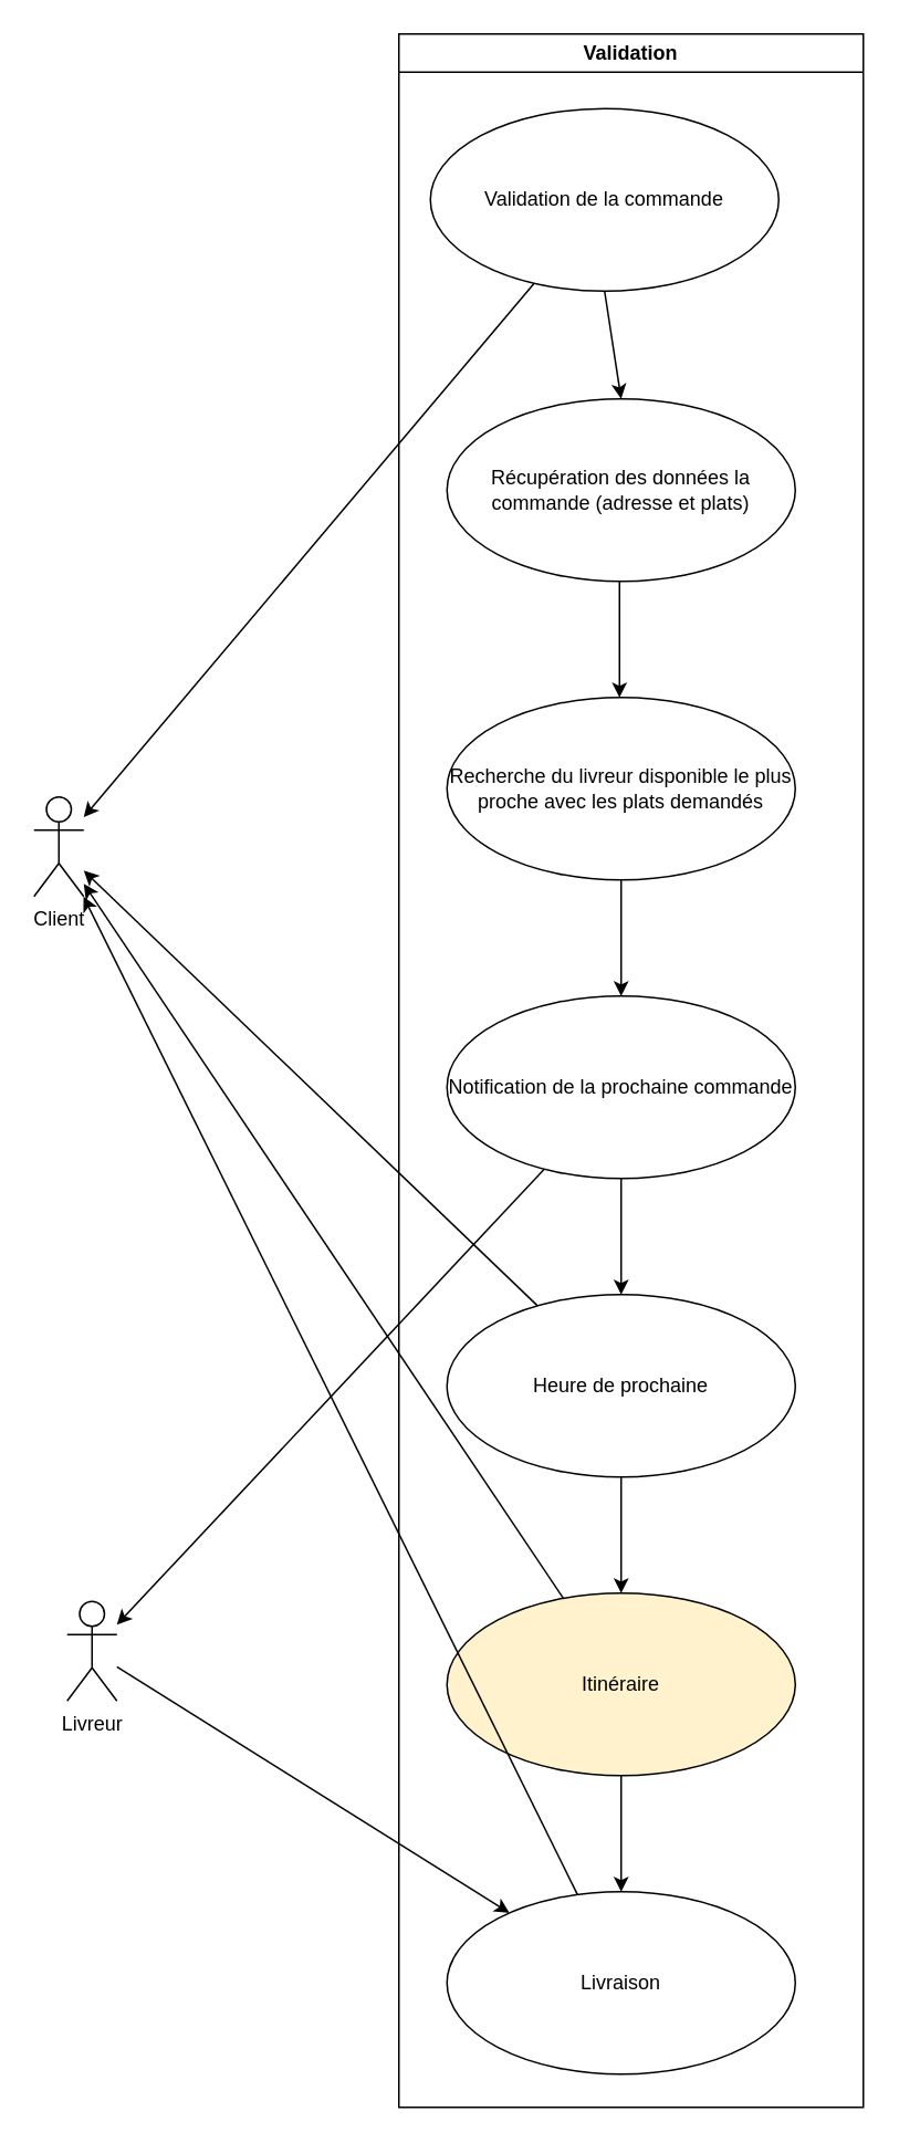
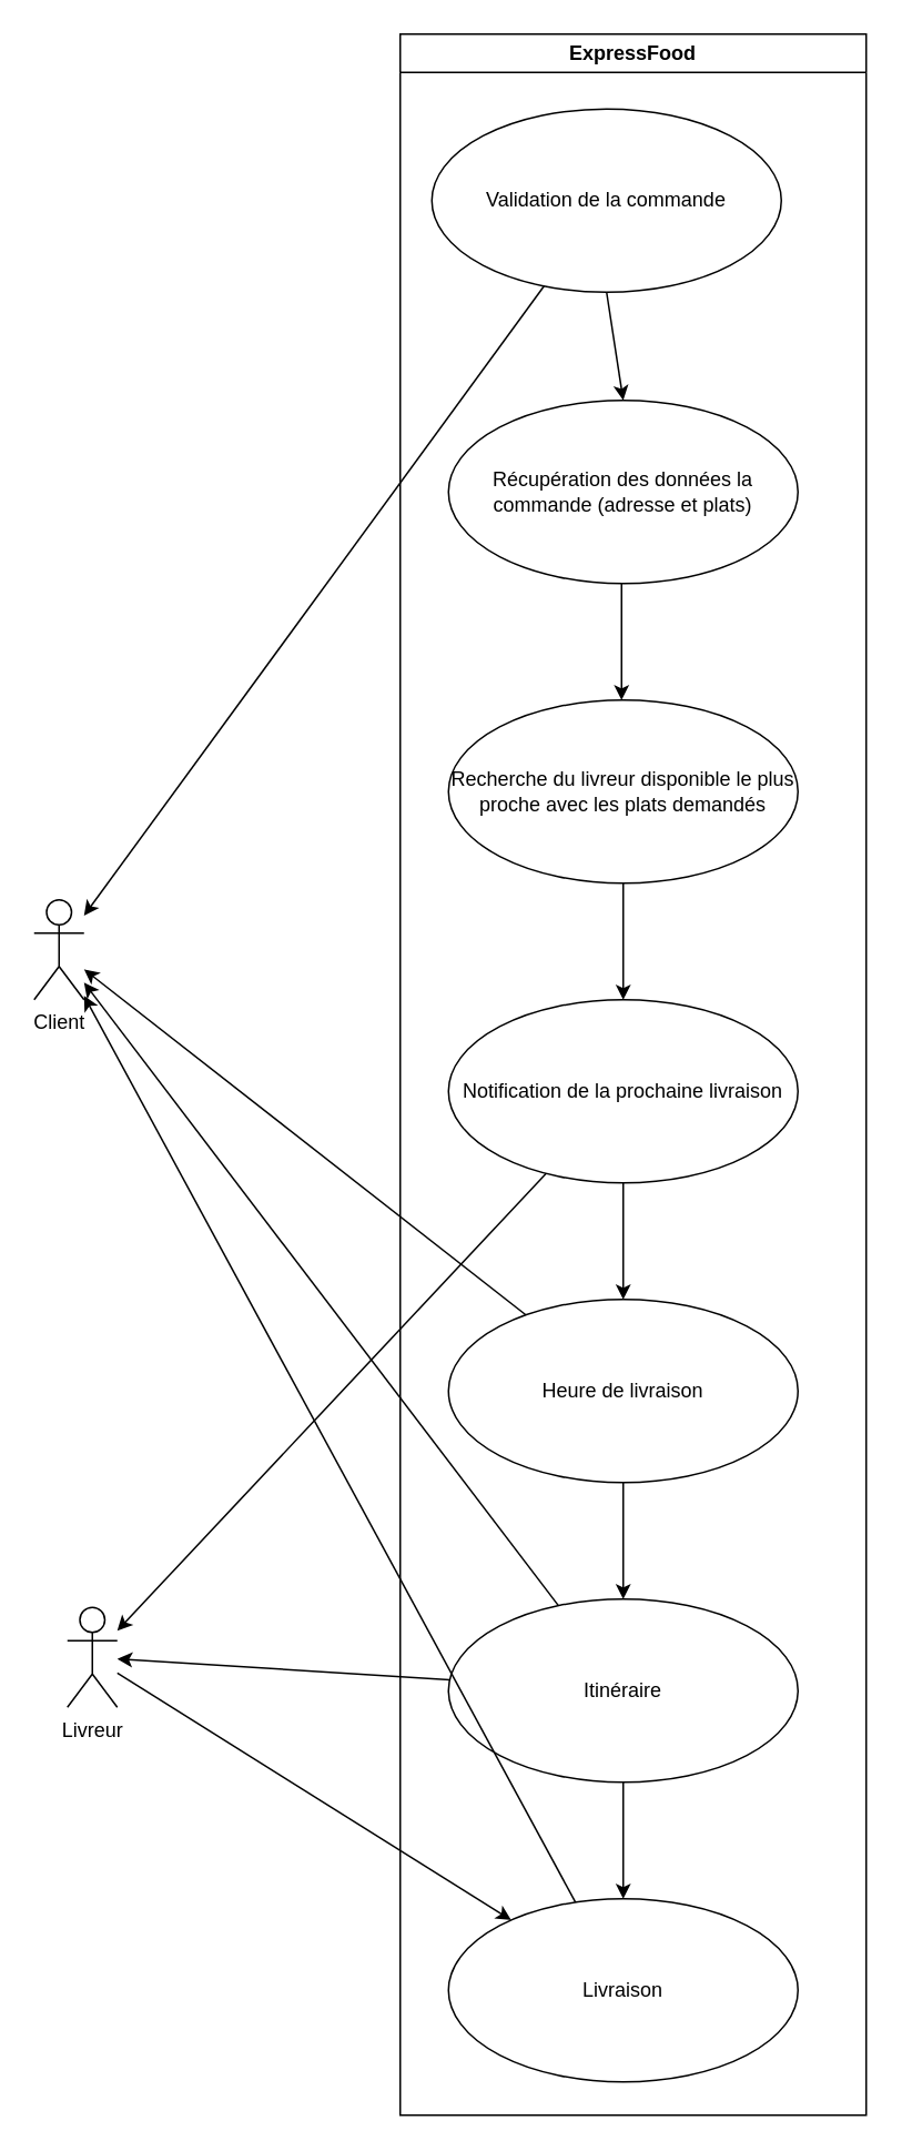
- <mxCell id="22" value="Validation" style="swimlane;whiteSpace=wrap;html=1;" vertex="1" parent="1"><mxGeometry x="240" y="20" width="280" height="1250" as="geometry" /></mxCell>
+ <mxCell id="22" value="ExpressFood" style="swimlane;whiteSpace=wrap;html=1;" vertex="1" parent="1"><mxGeometry x="240" y="20" width="280" height="1250" as="geometry" /></mxCell>
- <mxCell id="8" value="Client" style="shape=umlActor;verticalLabelPosition=bottom;verticalAlign=top;html=1;outlineConnect=0;" vertex="1" parent="1"><mxGeometry x="20" y="480" width="30" height="60" as="geometry" /></mxCell>
+ <mxCell id="8" value="Client" style="shape=umlActor;verticalLabelPosition=bottom;verticalAlign=top;html=1;outlineConnect=0;" vertex="1" parent="1"><mxGeometry x="20" y="540" width="30" height="60" as="geometry" /></mxCell>
- <mxCell id="5" value="Notification de la prochaine commande" style="ellipse;whiteSpace=wrap;html=1;" vertex="1" parent="1"><mxGeometry x="269" y="600" width="210" height="110" as="geometry" /></mxCell>
+ <mxCell id="5" value="Notification de la prochaine livraison" style="ellipse;whiteSpace=wrap;html=1;" vertex="1" parent="1"><mxGeometry x="269" y="600" width="210" height="110" as="geometry" /></mxCell>
- <mxCell id="6" value="Heure de prochaine" style="ellipse;whiteSpace=wrap;html=1;" vertex="1" parent="1"><mxGeometry x="269" y="780" width="210" height="110" as="geometry" /></mxCell>
+ <mxCell id="6" value="Heure de livraison" style="ellipse;whiteSpace=wrap;html=1;" vertex="1" parent="1"><mxGeometry x="269" y="780" width="210" height="110" as="geometry" /></mxCell>
+ <mxCell id="21" value="" style="endArrow=classic;html=1;rounded=0;" edge="1" parent="1" source="7" target="9"><mxGeometry width="50" height="50" relative="1" as="geometry"><mxPoint x="50" y="1060" as="sourcePoint" /><mxPoint x="68" y="530" as="targetPoint" /></mxGeometry></mxCell>
- <mxCell id="7" value="Itinéraire" style="ellipse;whiteSpace=wrap;html=1;fillColor=#fff2cc;" vertex="1" parent="1"><mxGeometry x="269" y="960" width="210" height="110" as="geometry" /></mxCell>
+ <mxCell id="7" value="Itinéraire" style="ellipse;whiteSpace=wrap;html=1;" vertex="1" parent="1"><mxGeometry x="269" y="960" width="210" height="110" as="geometry" /></mxCell>
